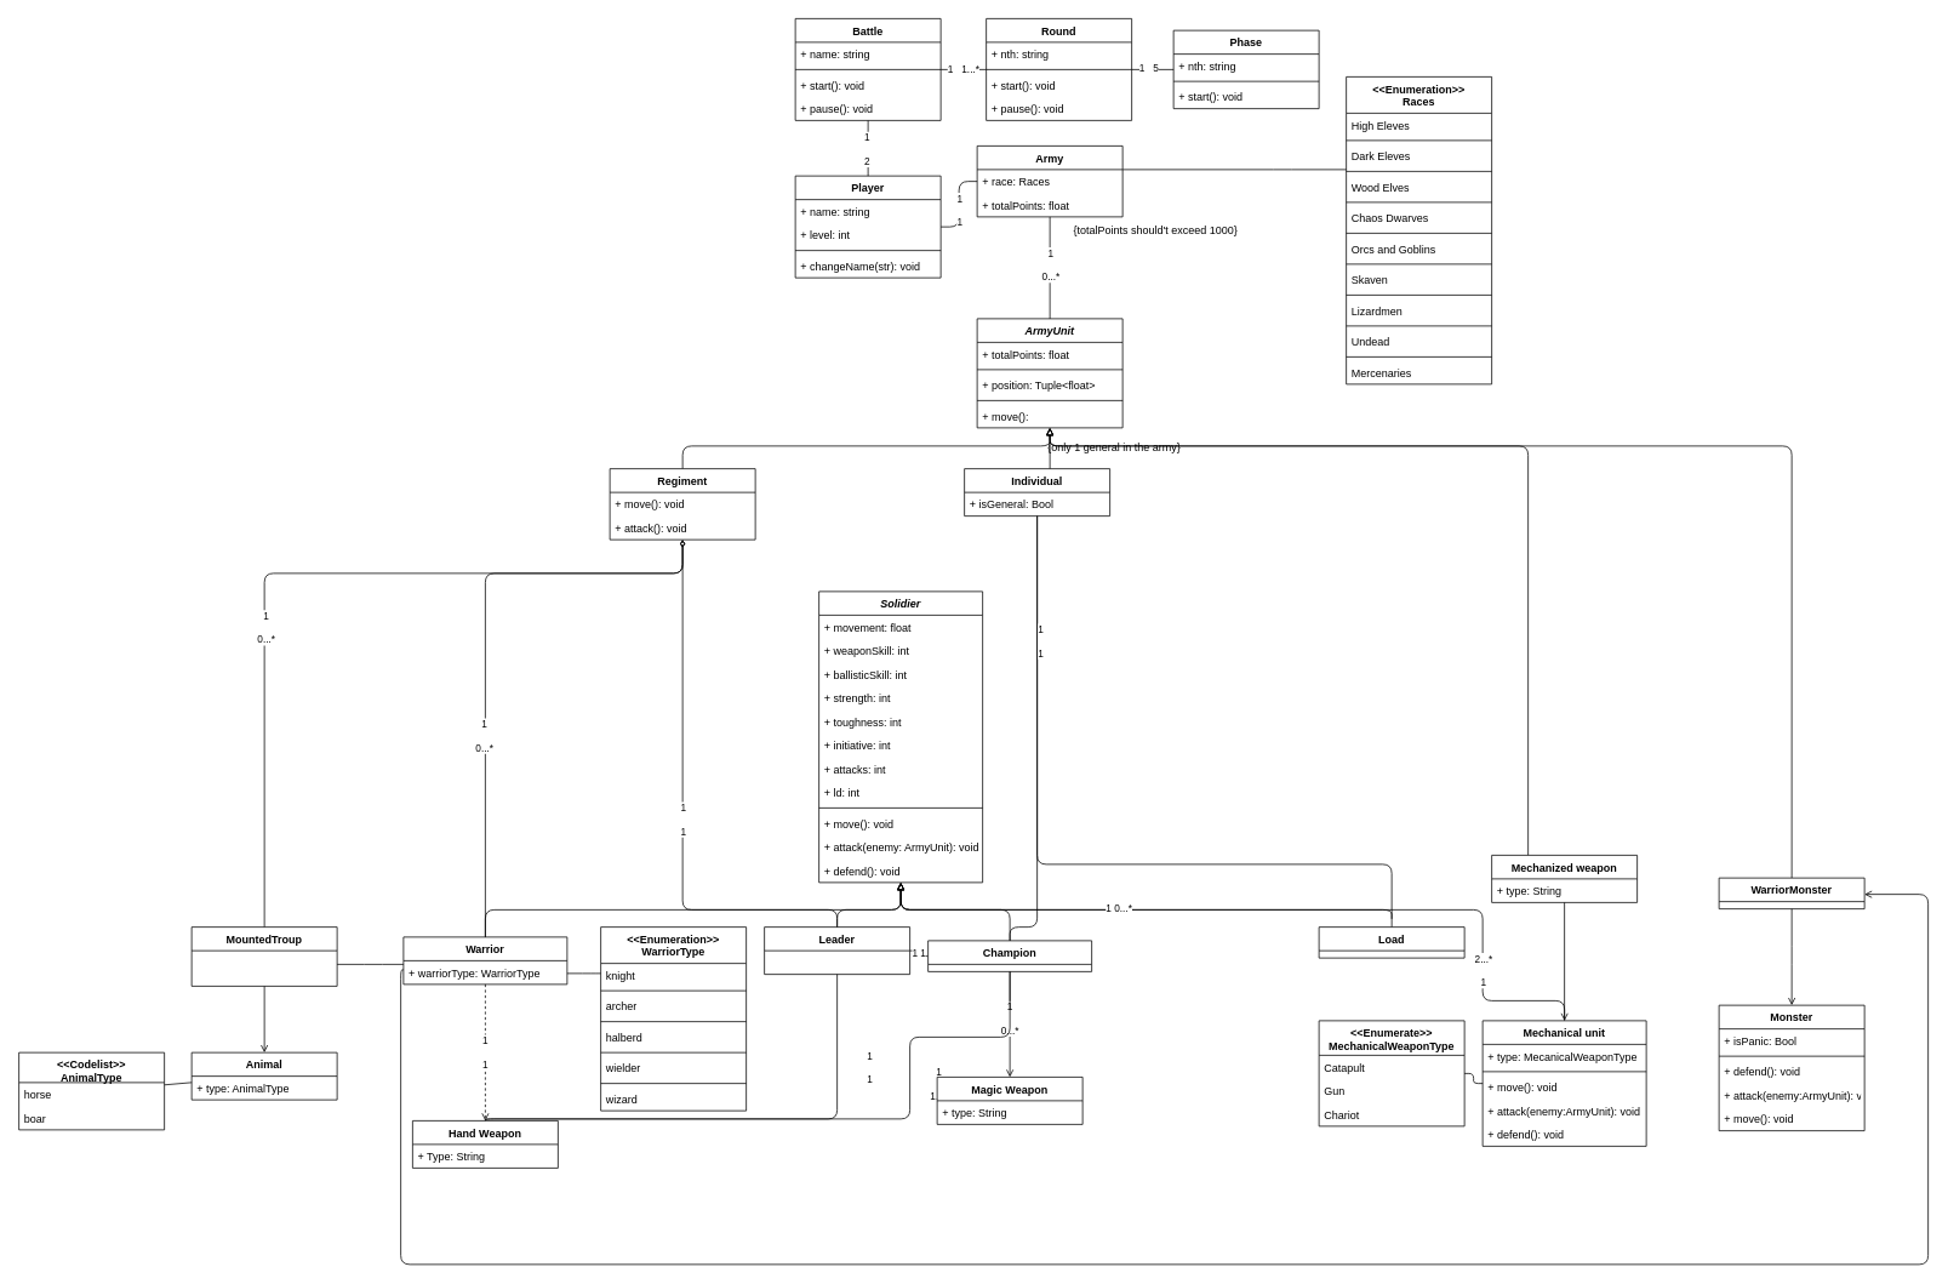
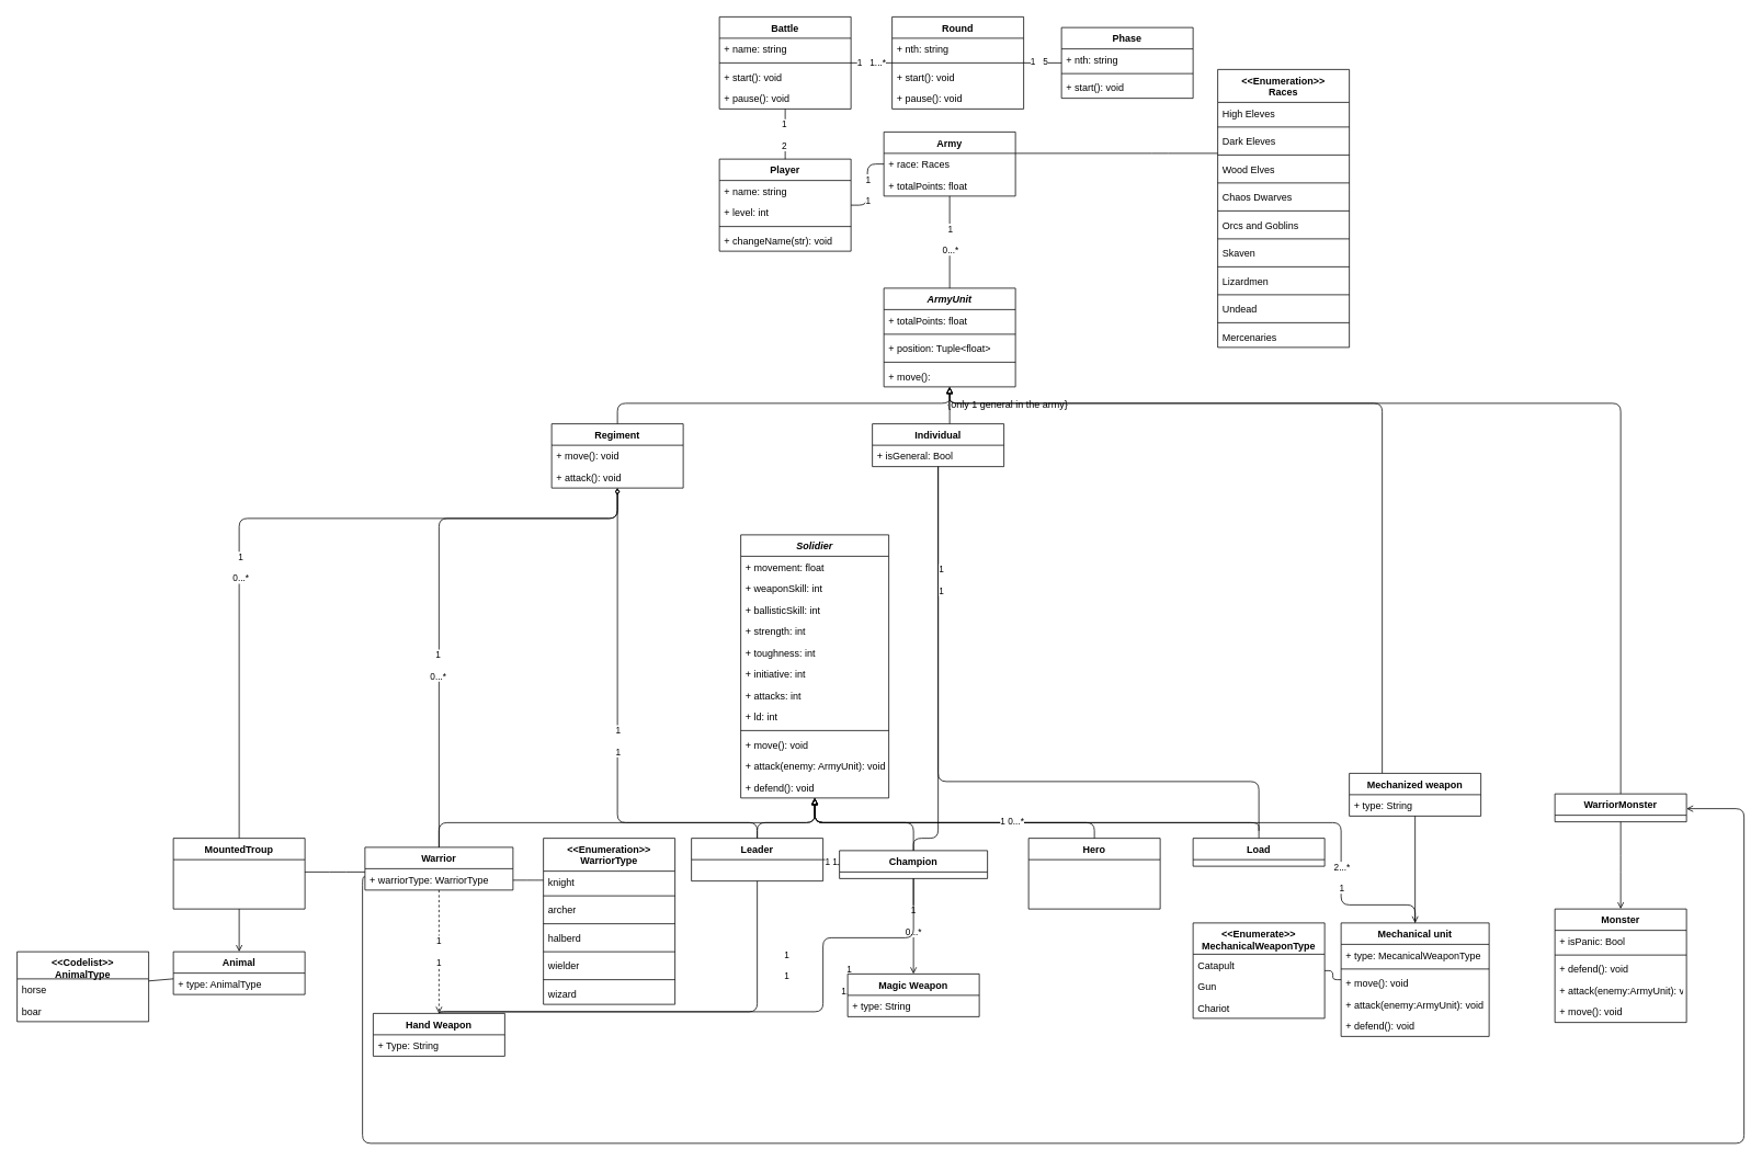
- <mxCell id="156" value="{totalPoints should't exceed 1000}" style="text;html=1;align=center;verticalAlign=middle;resizable=0;points=[];autosize=1;strokeColor=none;fillColor=none;" parent="1" vertex="1"><mxGeometry x="1170" y="238" width="200" height="30" as="geometry" /></mxCell>
+ <mxCell id="115" style="edgeStyle=orthogonalEdgeStyle;html=1;endArrow=none;endFill=0;strokeColor=default;startArrow=block;startFill=0;" parent="1" source="121" target="85" edge="1"><mxGeometry relative="1" as="geometry"><Array as="points"><mxPoint x="990" y="1000" /><mxPoint x="1330" y="1000" /></Array></mxGeometry></mxCell>
- <mxCell id="91" value="MountedTroup" style="swimlane;fontStyle=1;align=center;verticalAlign=top;childLayout=stackLayout;horizontal=1;startSize=26;horizontalStack=0;resizeParent=1;resizeParentMax=0;resizeLast=0;collapsible=1;marginBottom=0;" parent="1" vertex="1"><mxGeometry x="210" y="1019" width="160" height="65" as="geometry" /></mxCell>
+ <mxCell id="91" value="MountedTroup" style="swimlane;fontStyle=1;align=center;verticalAlign=top;childLayout=stackLayout;horizontal=1;startSize=26;horizontalStack=0;resizeParent=1;resizeParentMax=0;resizeLast=0;collapsible=1;marginBottom=0;" parent="1" vertex="1"><mxGeometry x="210" y="1019" width="160" height="86" as="geometry" /></mxCell>
+ <mxCell id="85" value="Hero" style="swimlane;fontStyle=1;align=center;verticalAlign=top;childLayout=stackLayout;horizontal=1;startSize=26;horizontalStack=0;resizeParent=1;resizeParentMax=0;resizeLast=0;collapsible=1;marginBottom=0;" parent="1" vertex="1"><mxGeometry x="1250" y="1019" width="160" height="86" as="geometry" /></mxCell>
